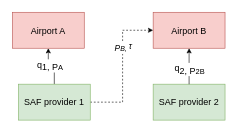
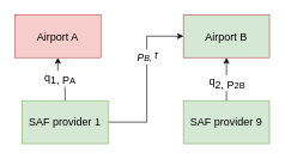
- <mxCell id="8" value="Airport B" style="rounded=0;whiteSpace=wrap;html=1;fontSize=15;fillColor=#f8cecc;strokeColor=#b85450;" parent="1" vertex="1"><mxGeometry x="255" y="20" width="120" height="60" as="geometry" /></mxCell>
+ <mxCell id="8" value="Airport B" style="rounded=0;whiteSpace=wrap;html=1;fontSize=15;fillColor=#d5e8d4;strokeColor=#b85450;" parent="1" vertex="1"><mxGeometry x="255" y="20" width="120" height="60" as="geometry" /></mxCell>
- <mxCell id="2" style="edgeStyle=orthogonalEdgeStyle;rounded=0;orthogonalLoop=1;jettySize=auto;html=1;entryX=0;entryY=0.5;entryDx=0;entryDy=0;exitX=1;exitY=0.5;exitDx=0;exitDy=0;dashed=1;" parent="1" source="7" target="8" edge="1"><mxGeometry relative="1" as="geometry"><Array as="points"><mxPoint x="204" y="170" /><mxPoint x="204" y="50" /></Array><mxPoint x="204" y="140" as="sourcePoint" /></mxGeometry></mxCell>
+ <mxCell id="2" style="edgeStyle=orthogonalEdgeStyle;rounded=0;orthogonalLoop=1;jettySize=auto;html=1;entryX=0;entryY=0.5;entryDx=0;entryDy=0;exitX=1;exitY=0.5;exitDx=0;exitDy=0;" parent="1" source="7" target="8" edge="1"><mxGeometry relative="1" as="geometry"><Array as="points"><mxPoint x="204" y="170" /><mxPoint x="204" y="50" /></Array><mxPoint x="204" y="140" as="sourcePoint" /></mxGeometry></mxCell>
- <mxCell id="4" value="SAF provider 2" style="rounded=0;whiteSpace=wrap;html=1;fontSize=15;fillColor=#d5e8d4;strokeColor=#82b366;" parent="1" vertex="1"><mxGeometry x="255" y="140" width="120" height="60" as="geometry" /></mxCell>
+ <mxCell id="4" value="SAF provider 9" style="rounded=0;whiteSpace=wrap;html=1;fontSize=15;fillColor=#d5e8d4;strokeColor=#82b366;" parent="1" vertex="1"><mxGeometry x="255" y="140" width="120" height="60" as="geometry" /></mxCell>
